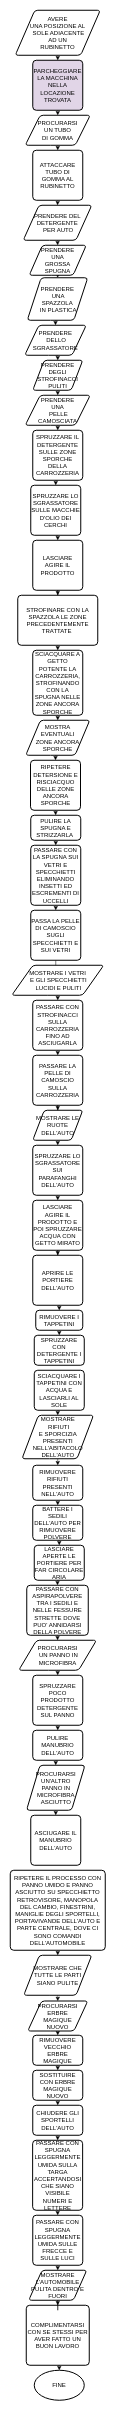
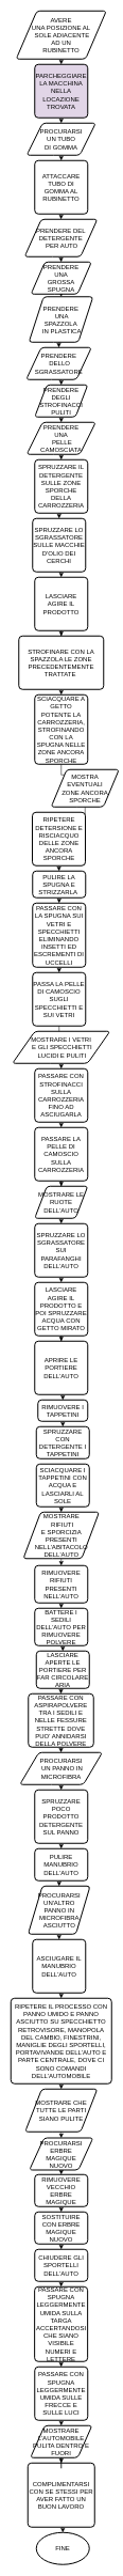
- <mxCell id="33" value="MOSTRA &lt;br&gt;EVENTUALI &lt;br&gt;ZONE ANCORA SPORCHE" style="shape=parallelogram;html=1;strokeWidth=2;perimeter=parallelogramPerimeter;whiteSpace=wrap;rounded=1;arcSize=12;size=0.23;" vertex="1" parent="1"><mxGeometry x="51" y="1440" width="128" height="70" as="geometry" /></mxCell>
+ <mxCell id="33" value="MOSTRA &lt;br&gt;EVENTUALI &lt;br&gt;ZONE ANCORA SPORCHE" style="shape=parallelogram;html=1;strokeWidth=2;perimeter=parallelogramPerimeter;whiteSpace=wrap;rounded=1;arcSize=12;size=0.23;" vertex="1" parent="1"><mxGeometry x="96" y="1440" width="128" height="70" as="geometry" /></mxCell>
+ <mxCell id="79" style="edgeStyle=orthogonalEdgeStyle;rounded=0;orthogonalLoop=1;jettySize=auto;html=1;exitX=0.5;exitY=1;exitDx=0;exitDy=0;entryX=0.5;entryY=0;entryDx=0;entryDy=0;" edge="1" parent="1" source="80" target="82"><mxGeometry relative="1" as="geometry" /></mxCell>
